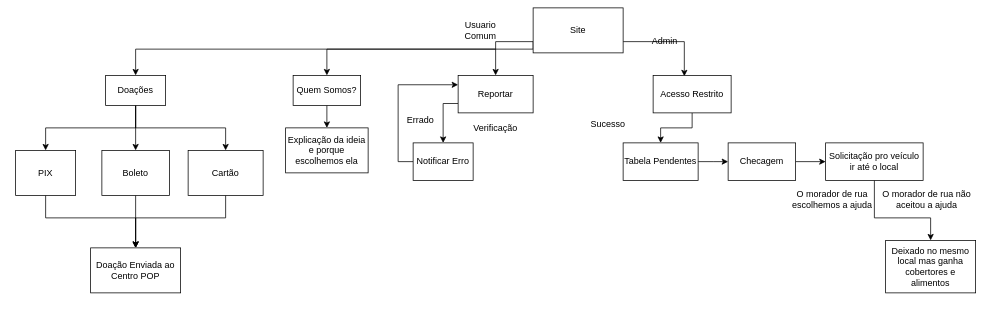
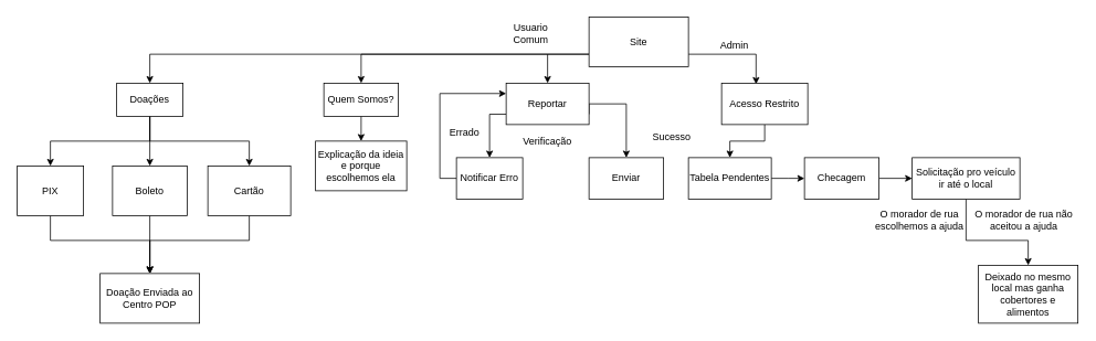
- <mxCell id="6" value="Site" style="rounded=0;whiteSpace=wrap;html=1;" parent="1" vertex="1"><mxGeometry x="710" y="10" width="120" height="60" as="geometry" /></mxCell>
+ <mxCell id="6" value="Site" style="rounded=0;whiteSpace=wrap;html=1;" parent="1" vertex="1"><mxGeometry x="710" y="20" width="120" height="60" as="geometry" /></mxCell>
+ <mxCell id="9" style="edgeStyle=orthogonalEdgeStyle;rounded=0;orthogonalLoop=1;jettySize=auto;html=1;exitX=1;exitY=0.75;exitDx=0;exitDy=0;entryX=0.5;entryY=0;entryDx=0;entryDy=0;" parent="1" source="11" target="15" edge="1"><mxGeometry relative="1" as="geometry"><Array as="points"><mxPoint x="710" y="125" /><mxPoint x="755" y="125" /></Array></mxGeometry></mxCell>
+ <mxCell id="15" value="Enviar" style="rounded=0;whiteSpace=wrap;html=1;" parent="1" vertex="1"><mxGeometry x="710" y="190" width="90" height="50" as="geometry" /></mxCell>
